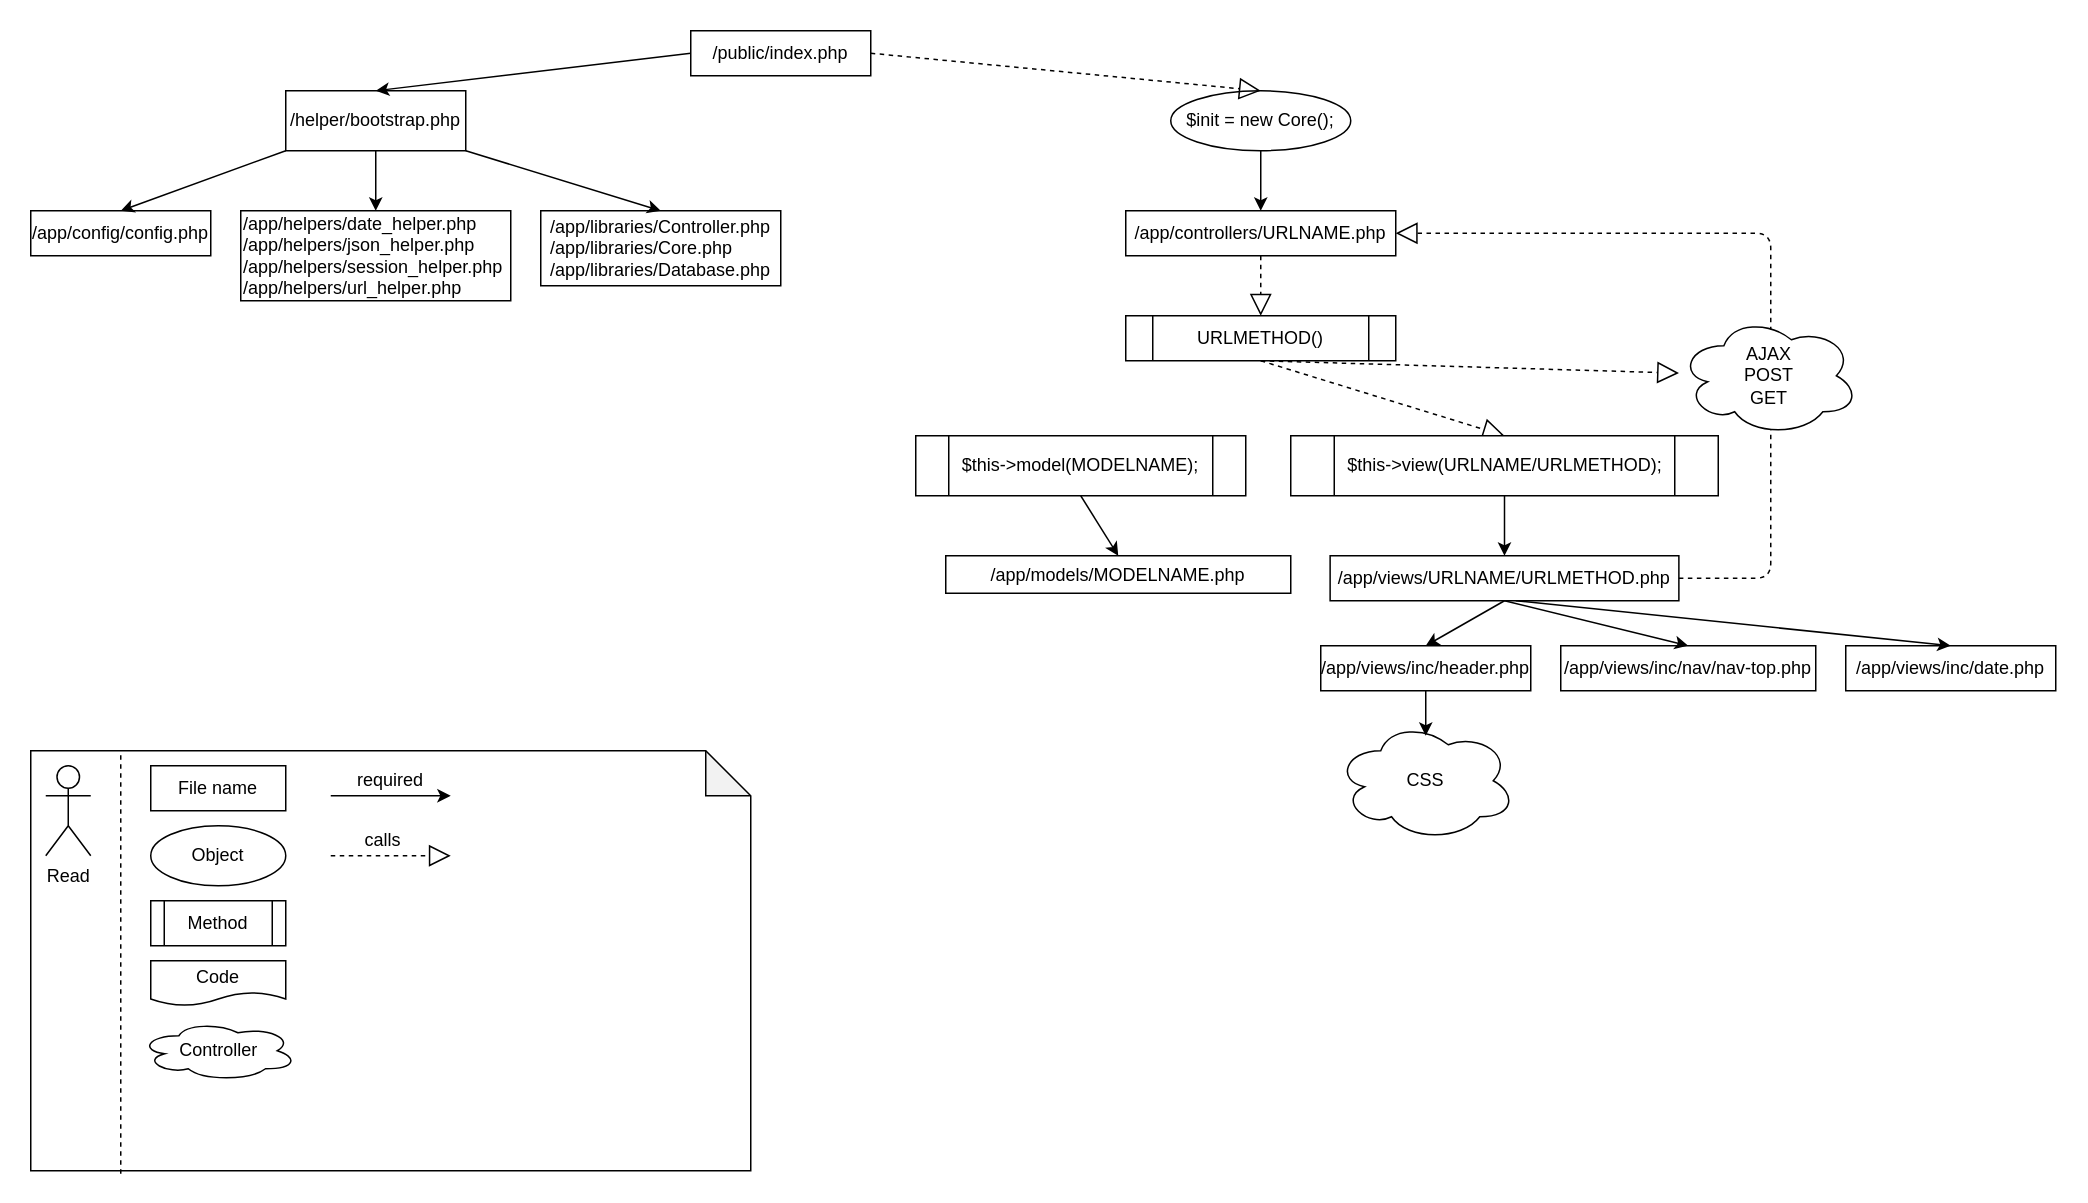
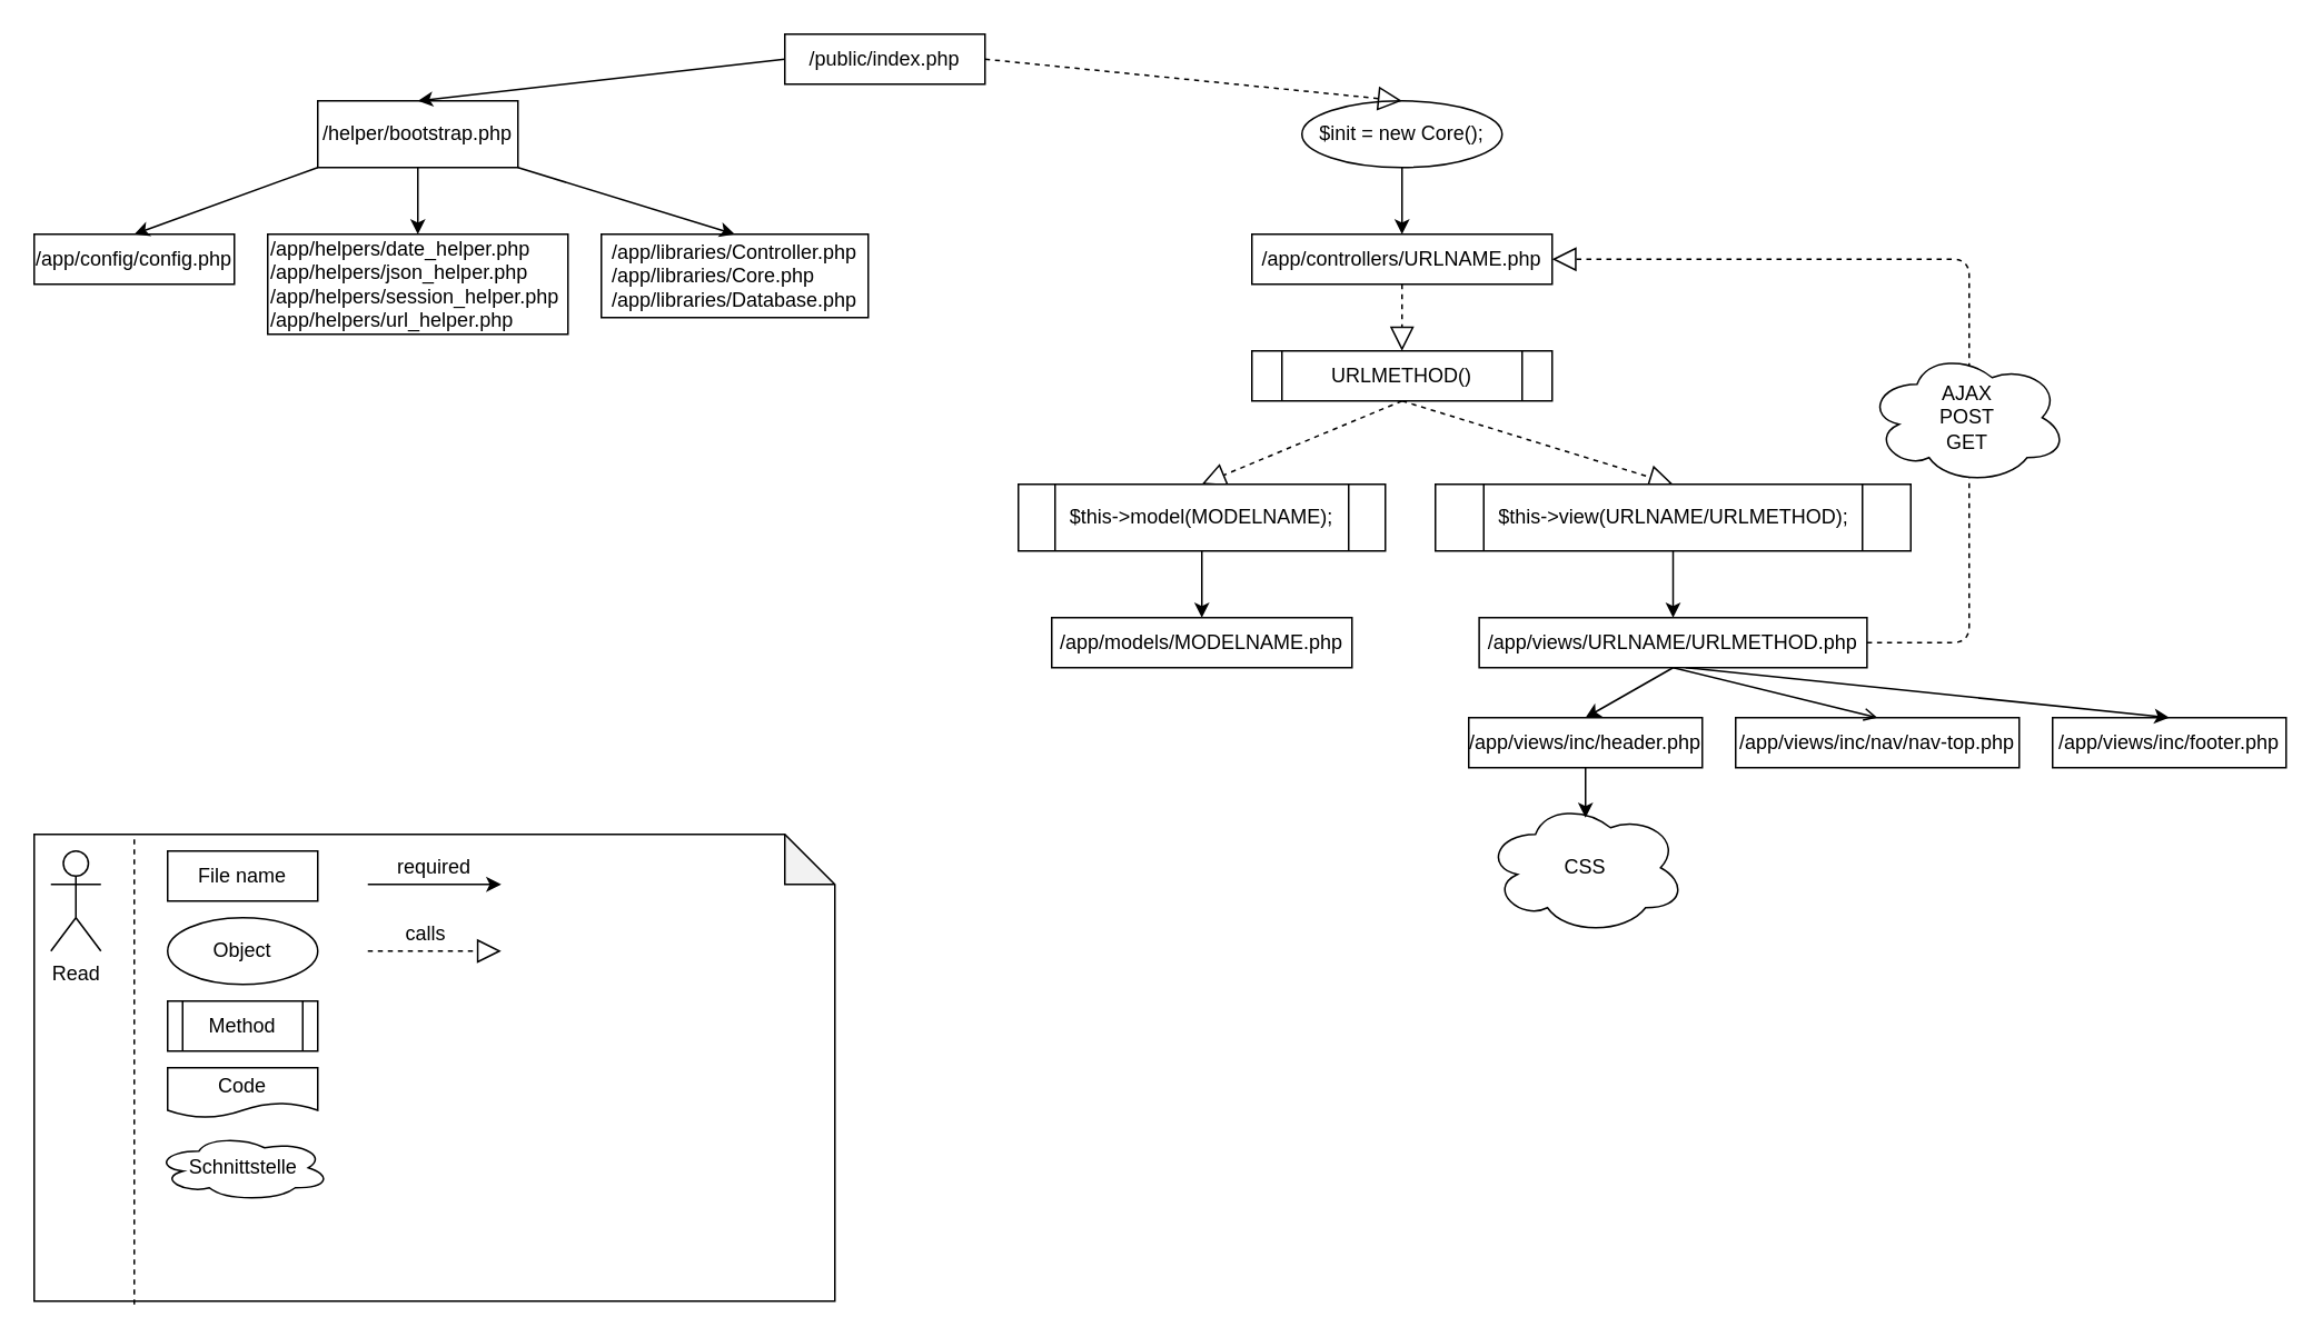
- <mxCell id="2" value="/public/index.php" style="rounded=0;whiteSpace=wrap;html=1;" parent="1" vertex="1"><mxGeometry x="460" y="20" width="120" height="30" as="geometry" /></mxCell>
+ <mxCell id="2" value="/public/index.php" style="rounded=0;whiteSpace=wrap;html=1;" parent="1" vertex="1"><mxGeometry x="470" y="20" width="120" height="30" as="geometry" /></mxCell>
- <mxCell id="20" value="" style="endArrow=block;dashed=1;endFill=0;endSize=12;html=1;exitX=0.5;exitY=1;exitDx=0;exitDy=0;" parent="1" source="16" target="46" edge="1"><mxGeometry width="160" relative="1" as="geometry"><mxPoint x="850" y="260" as="sourcePoint" /><mxPoint x="730" y="260" as="targetPoint" /></mxGeometry></mxCell>
+ <mxCell id="20" value="" style="endArrow=block;dashed=1;endFill=0;endSize=12;html=1;exitX=0.5;exitY=1;exitDx=0;exitDy=0;entryX=0.5;entryY=0;entryDx=0;entryDy=0;" parent="1" source="16" target="33" edge="1"><mxGeometry width="160" relative="1" as="geometry"><mxPoint x="850" y="260" as="sourcePoint" /><mxPoint x="730" y="260" as="targetPoint" /></mxGeometry></mxCell>
- <mxCell id="21" value="/app/models/MODELNAME.php" style="rounded=0;whiteSpace=wrap;html=1;" parent="1" vertex="1"><mxGeometry x="630" y="370" width="230" height="25" as="geometry" /></mxCell>
+ <mxCell id="21" value="/app/models/MODELNAME.php" style="rounded=0;whiteSpace=wrap;html=1;" parent="1" vertex="1"><mxGeometry x="630" y="370" width="180" height="30" as="geometry" /></mxCell>
- <mxCell id="40" value="" style="endArrow=classic;html=1;exitX=0.5;exitY=1;exitDx=0;exitDy=0;entryX=0.5;entryY=0;entryDx=0;entryDy=0;" parent="1" source="22" target="37" edge="1"><mxGeometry width="50" height="50" relative="1" as="geometry"><mxPoint x="1012.5" y="410" as="sourcePoint" /><mxPoint x="960" y="440" as="targetPoint" /></mxGeometry></mxCell>
+ <mxCell id="40" value="" style="endArrow=open;html=1;exitX=0.5;exitY=1;exitDx=0;exitDy=0;entryX=0.5;entryY=0;entryDx=0;entryDy=0;" parent="1" source="22" target="37" edge="1"><mxGeometry width="50" height="50" relative="1" as="geometry"><mxPoint x="1012.5" y="410" as="sourcePoint" /><mxPoint x="960" y="440" as="targetPoint" /></mxGeometry></mxCell>
- <mxCell id="38" value="/app/views/inc/date.php" style="rounded=0;whiteSpace=wrap;html=1;" parent="1" vertex="1"><mxGeometry x="1230" y="430" width="140" height="30" as="geometry" /></mxCell>
+ <mxCell id="38" value="/app/views/inc/footer.php" style="rounded=0;whiteSpace=wrap;html=1;" parent="1" vertex="1"><mxGeometry x="1230" y="430" width="140" height="30" as="geometry" /></mxCell>
- <mxCell id="44" value="Controller" style="ellipse;shape=cloud;whiteSpace=wrap;html=1;fillColor=#FFFFFF;" parent="1" vertex="1"><mxGeometry x="92.5" y="680" width="105" height="40" as="geometry" /></mxCell>
+ <mxCell id="44" value="Schnittstelle" style="ellipse;shape=cloud;whiteSpace=wrap;html=1;fillColor=#FFFFFF;" parent="1" vertex="1"><mxGeometry x="92.5" y="680" width="105" height="40" as="geometry" /></mxCell>
